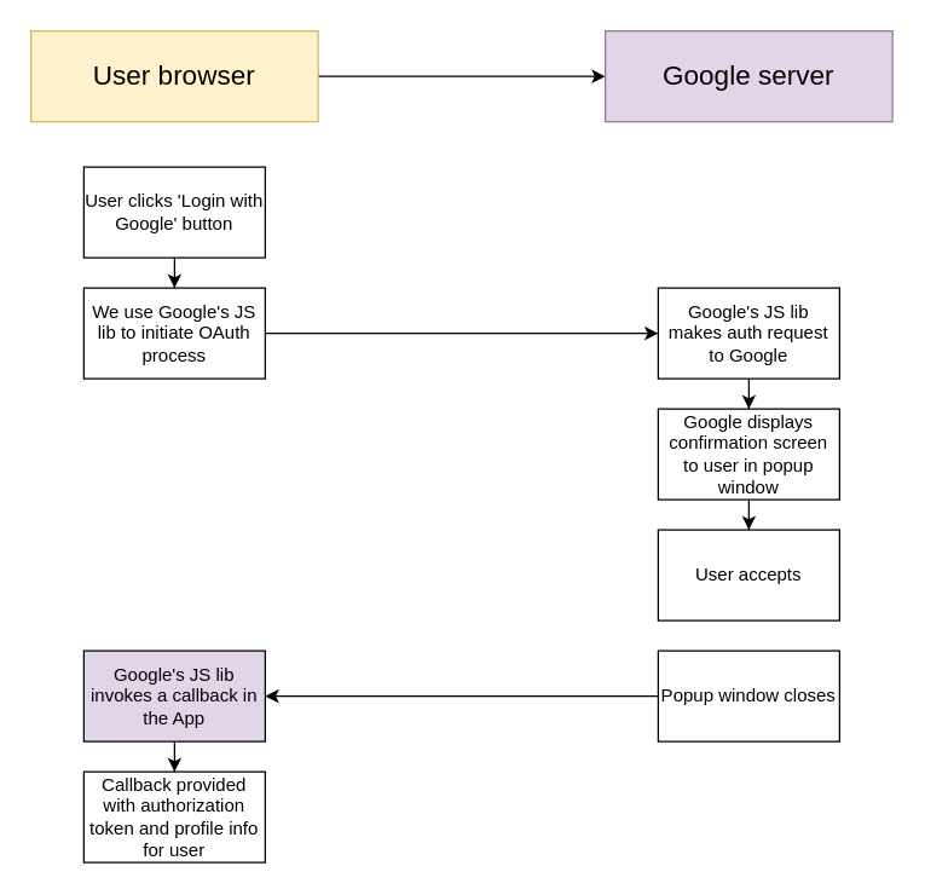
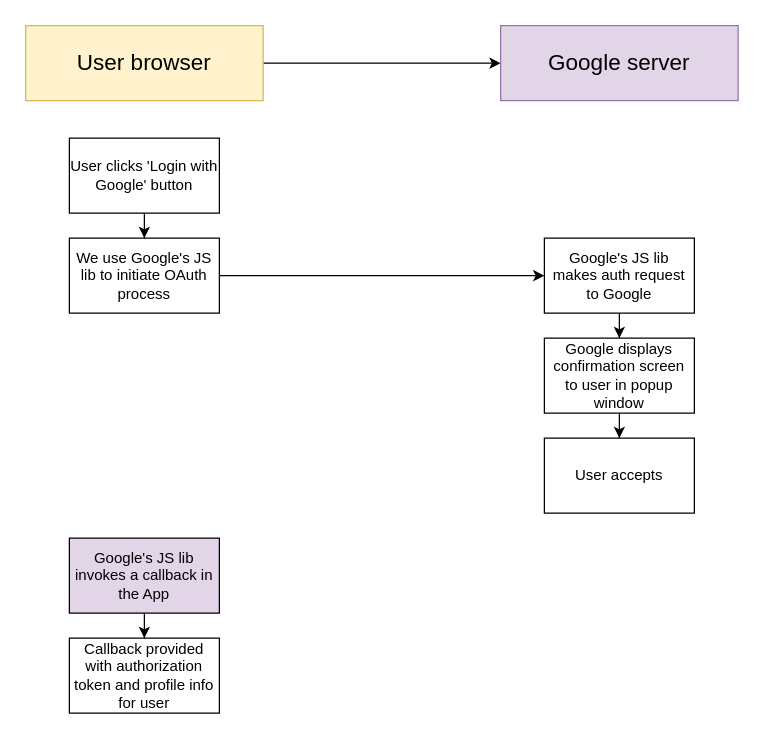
- <mxCell id="14" value="" style="edgeStyle=orthogonalEdgeStyle;rounded=0;orthogonalLoop=1;jettySize=auto;html=1;fontSize=18;" edge="1" parent="1" source="15" target="17"><mxGeometry relative="1" as="geometry" /></mxCell>
- <mxCell id="15" value="Popup window closes" style="whiteSpace=wrap;html=1;rounded=0;" vertex="1" parent="1"><mxGeometry x="435" y="430" width="120" height="60" as="geometry" /></mxCell>
